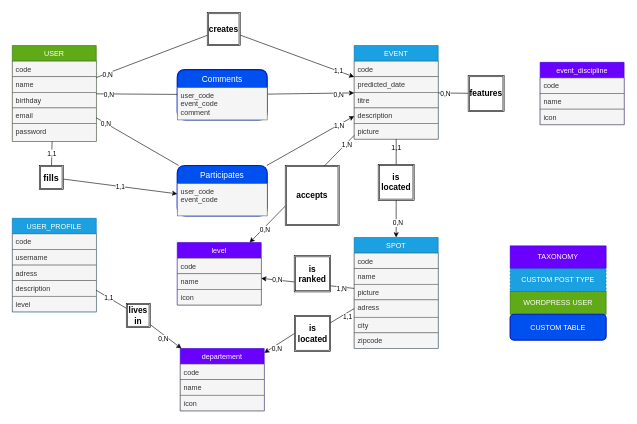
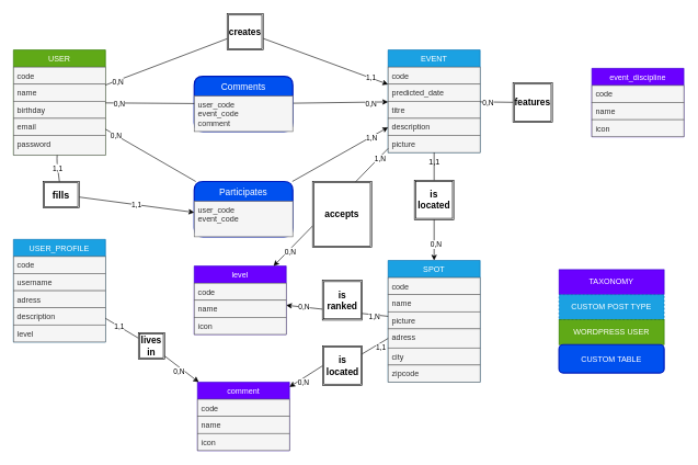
- <mxCell id="71" value="&lt;font style=&quot;font-size: 15px&quot;&gt;&lt;b&gt;fills&lt;/b&gt;&lt;/font&gt;" style="shape=ext;double=1;whiteSpace=wrap;html=1;aspect=fixed;" parent="1" vertex="1"><mxGeometry x="65" y="275" width="40" height="40" as="geometry" /></mxCell>
+ <mxCell id="71" value="&lt;font style=&quot;font-size: 15px&quot;&gt;&lt;b&gt;fills&lt;/b&gt;&lt;/font&gt;" style="shape=ext;double=1;whiteSpace=wrap;html=1;aspect=fixed;" parent="1" vertex="1"><mxGeometry x="65" y="275" width="55" height="40" as="geometry" /></mxCell>
- <mxCell id="58" value="departement" style="swimlane;fontStyle=0;childLayout=stackLayout;horizontal=1;startSize=26;fillColor=#6a00ff;horizontalStack=0;resizeParent=1;resizeParentMax=0;resizeLast=0;collapsible=1;marginBottom=0;strokeColor=#3700CC;fontColor=#ffffff;" parent="1" vertex="1"><mxGeometry x="300" y="580" width="140" height="104" as="geometry" /></mxCell>
+ <mxCell id="58" value="comment" style="swimlane;fontStyle=0;childLayout=stackLayout;horizontal=1;startSize=26;fillColor=#6a00ff;horizontalStack=0;resizeParent=1;resizeParentMax=0;resizeLast=0;collapsible=1;marginBottom=0;strokeColor=#3700CC;fontColor=#ffffff;" parent="1" vertex="1"><mxGeometry x="300" y="580" width="140" height="104" as="geometry" /></mxCell>
